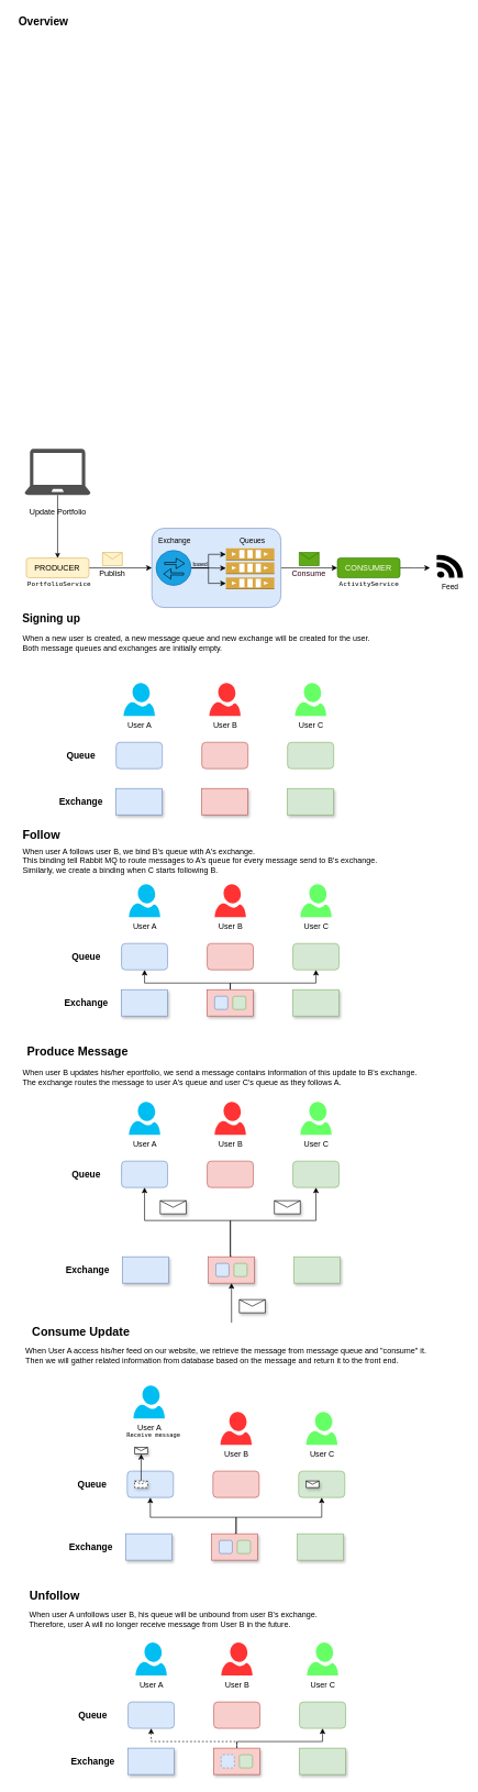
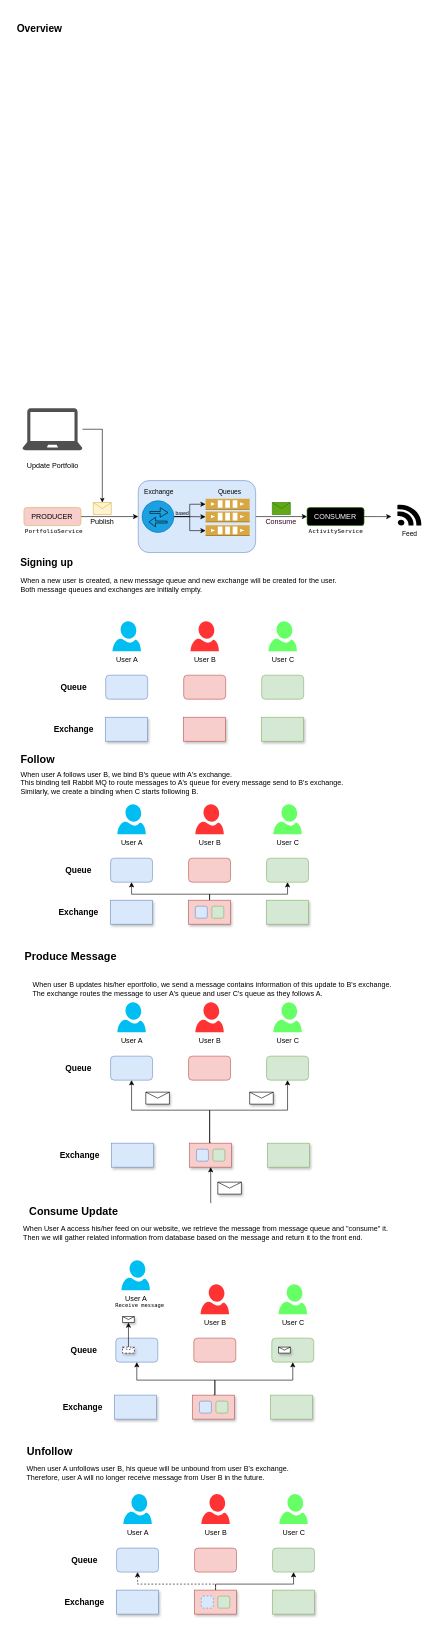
- <mxCell id="5" value="&lt;h1&gt;&lt;font style=&quot;font-size: 17px&quot;&gt;Overview&lt;/font&gt;&lt;/h1&gt;" style="text;html=1;align=center;verticalAlign=middle;resizable=0;points=[];autosize=1;" parent="1" vertex="1"><mxGeometry x="20" y="5" width="90" height="50" as="geometry" /></mxCell>
+ <mxCell id="5" value="&lt;h1&gt;&lt;font style=&quot;font-size: 17px&quot;&gt;Overview&lt;/font&gt;&lt;/h1&gt;" style="text;html=1;align=center;verticalAlign=middle;resizable=0;points=[];autosize=1;" parent="1" vertex="1"><mxGeometry x="20" y="20" width="90" height="50" as="geometry" /></mxCell>
- <mxCell id="96" value="" style="edgeStyle=orthogonalEdgeStyle;rounded=0;orthogonalLoop=1;jettySize=auto;html=1;endSize=5;fillColor=#B3B3B3;" parent="1" source="97" target="99" edge="1"><mxGeometry relative="1" as="geometry" /></mxCell>
+ <mxCell id="96" value="" style="edgeStyle=orthogonalEdgeStyle;rounded=0;orthogonalLoop=1;jettySize=auto;html=1;endSize=5;fillColor=#B3B3B3;" parent="1" source="97" target="101" edge="1"><mxGeometry relative="1" as="geometry" /></mxCell>
- <mxCell id="99" value="&lt;span&gt;PRODUCER&lt;/span&gt;" style="rounded=1;whiteSpace=wrap;html=1;fillColor=#fff2cc;strokeColor=#d6b656;" parent="1" vertex="1"><mxGeometry x="39.37" y="845.57" width="95" height="30" as="geometry" /></mxCell>
+ <mxCell id="99" value="&lt;span&gt;PRODUCER&lt;/span&gt;" style="rounded=1;whiteSpace=wrap;html=1;fillColor=#f8cecc;strokeColor=#d6b656;" parent="1" vertex="1"><mxGeometry x="39.37" y="845.57" width="95" height="30" as="geometry" /></mxCell>
- <mxCell id="117" value="&lt;span&gt;CONSUMER&lt;/span&gt;" style="rounded=1;whiteSpace=wrap;html=1;fillColor=#60a917;strokeColor=#2D7600;fontColor=#ffffff;" parent="1" vertex="1"><mxGeometry x="511.25" y="845.57" width="95" height="30" as="geometry" /></mxCell>
+ <mxCell id="117" value="&lt;span&gt;CONSUMER&lt;/span&gt;" style="rounded=1;whiteSpace=wrap;html=1;fillColor=#000000;strokeColor=#2D7600;fontColor=#ffffff;" parent="1" vertex="1"><mxGeometry x="511.25" y="845.57" width="95" height="30" as="geometry" /></mxCell>
- <mxCell id="36" value="When user B updates his/her eportfolio, we send a message contains information of this update to B's exchange.&lt;br&gt;&lt;span style=&quot;text-align: center&quot;&gt;The exchange routes the message to user A's queue and user C's queue as they follows A.&lt;/span&gt;" style="text;html=1;align=left;verticalAlign=middle;resizable=0;points=[];autosize=1;" parent="1" vertex="1"><mxGeometry x="31.87" y="1619" width="610" height="30" as="geometry" /></mxCell>
+ <mxCell id="36" value="When user B updates his/her eportfolio, we send a message contains information of this update to B's exchange.&lt;br&gt;&lt;span style=&quot;text-align: center&quot;&gt;The exchange routes the message to user A's queue and user C's queue as they follows A.&lt;/span&gt;" style="text;html=1;align=left;verticalAlign=middle;resizable=0;points=[];autosize=1;" parent="1" vertex="1"><mxGeometry x="51.87" y="1634" width="610" height="30" as="geometry" /></mxCell>
